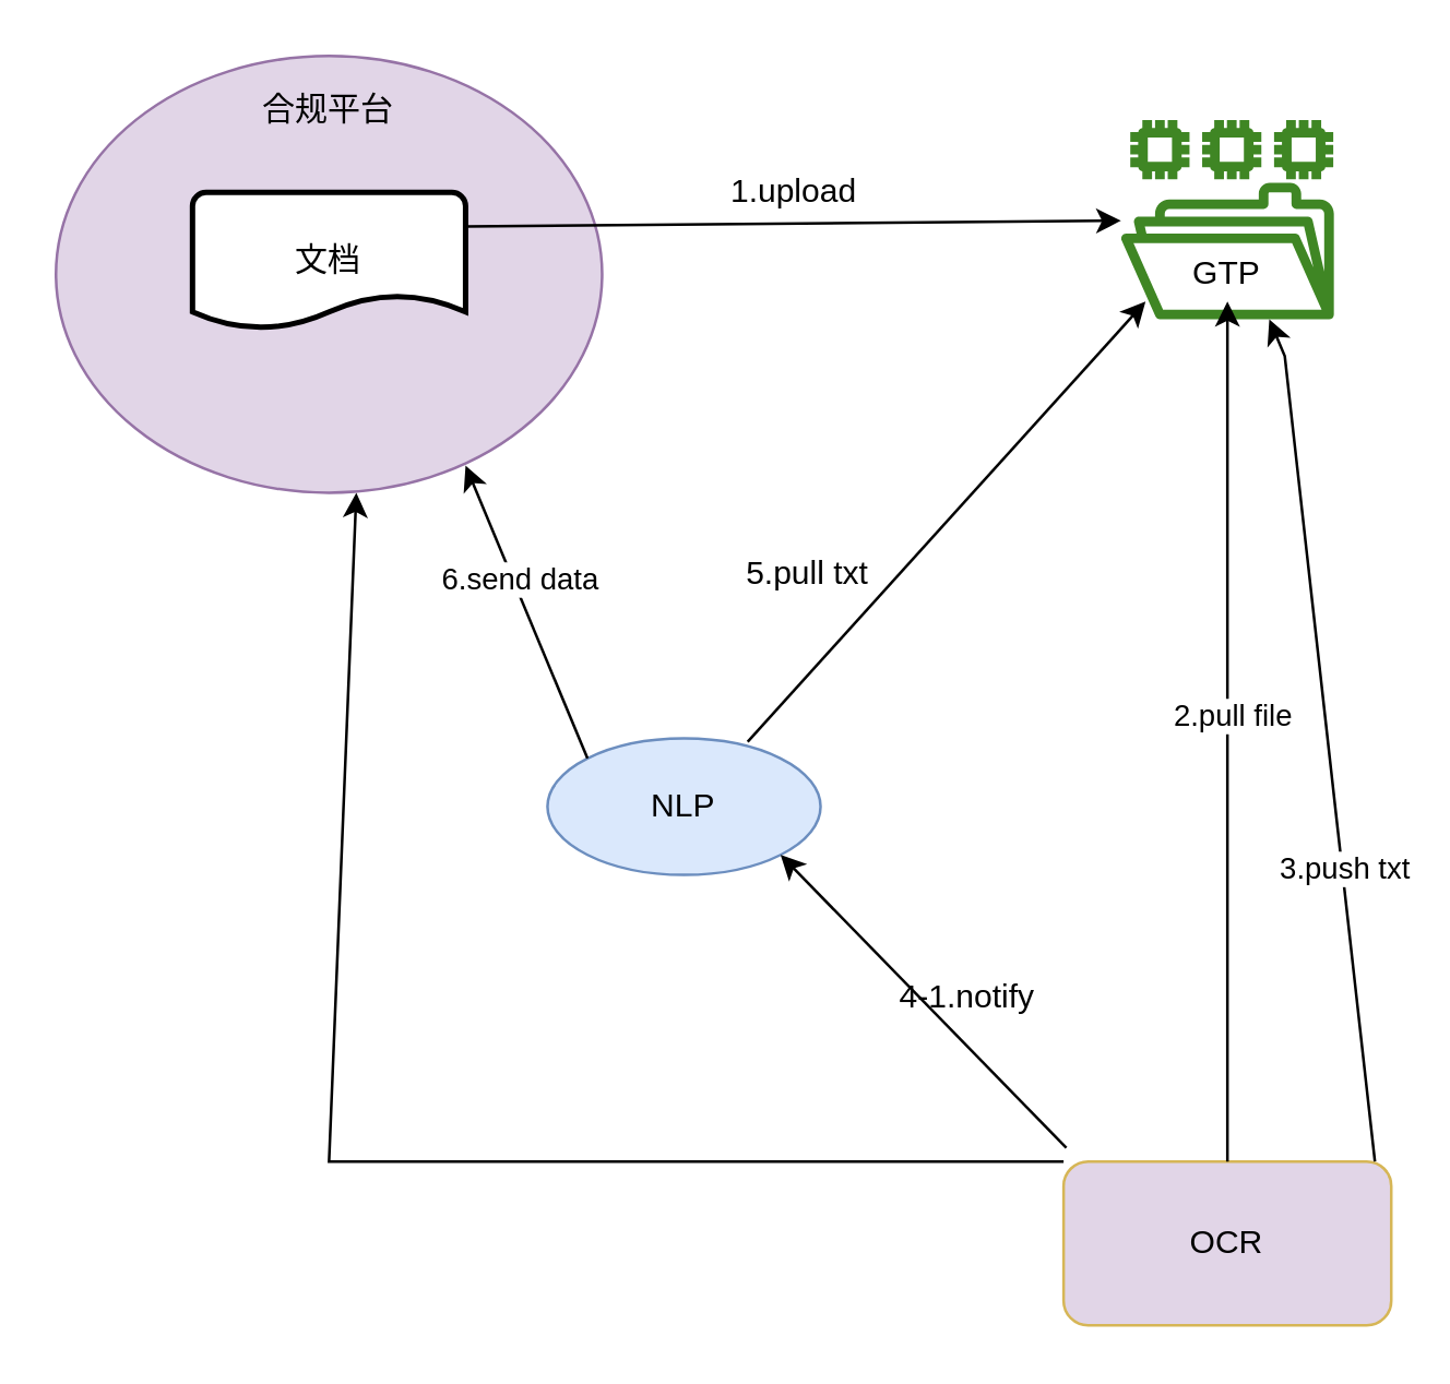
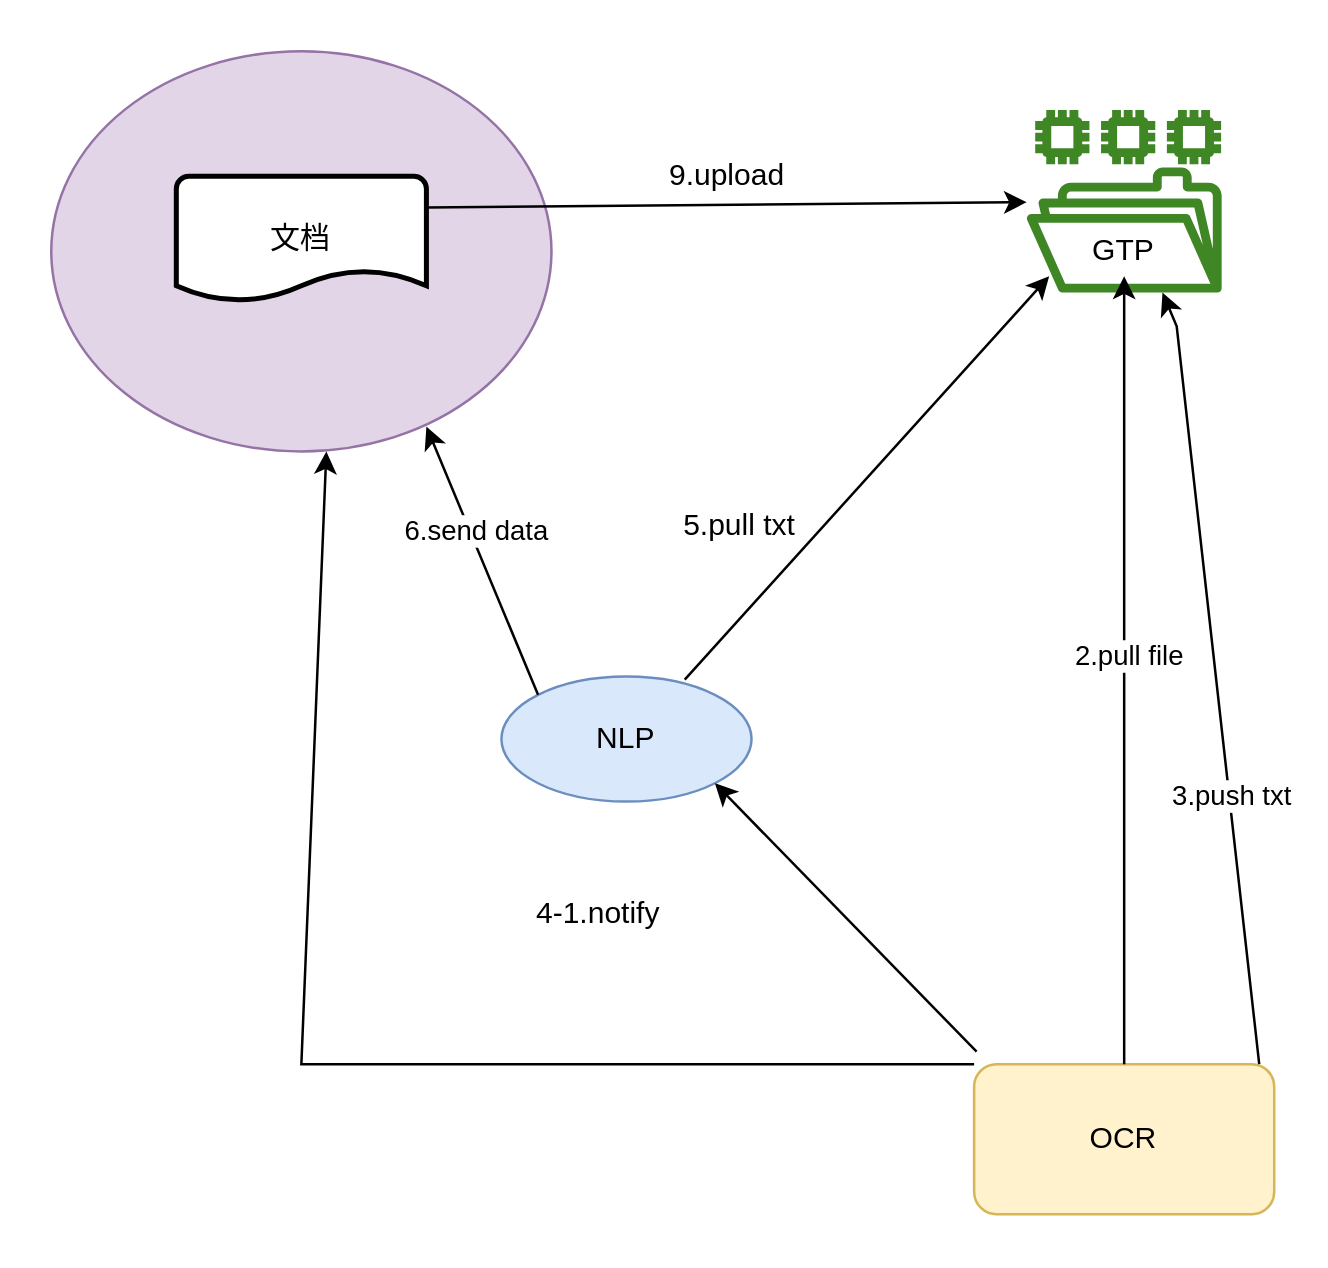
- <mxCell id="10" value="合规平台" style="text;html=1;strokeColor=none;fillColor=none;align=center;verticalAlign=middle;whiteSpace=wrap;rounded=0;" vertex="1" parent="1"><mxGeometry x="90" y="25" width="60" height="30" as="geometry" /></mxCell>
- <mxCell id="3" value="1.upload" style="text;html=1;align=center;verticalAlign=middle;resizable=0;points=[];autosize=1;strokeColor=none;fillColor=none;" vertex="1" parent="1"><mxGeometry x="255" y="55" width="70" height="30" as="geometry" /></mxCell>
+ <mxCell id="3" value="9.upload" style="text;html=1;align=center;verticalAlign=middle;resizable=0;points=[];autosize=1;strokeColor=none;fillColor=none;" vertex="1" parent="1"><mxGeometry x="255" y="55" width="70" height="30" as="geometry" /></mxCell>
- <mxCell id="13" value="4-1.notify" style="text;html=1;strokeColor=none;fillColor=none;align=center;verticalAlign=middle;whiteSpace=wrap;rounded=0;" vertex="1" parent="1"><mxGeometry x="324" y="350" width="60" height="30" as="geometry" /></mxCell>
+ <mxCell id="13" value="4-1.notify" style="text;html=1;strokeColor=none;fillColor=none;align=center;verticalAlign=middle;whiteSpace=wrap;rounded=0;" vertex="1" parent="1"><mxGeometry x="209" y="350" width="60" height="30" as="geometry" /></mxCell>
- <mxCell id="4" value="OCR" style="rounded=1;whiteSpace=wrap;html=1;fillColor=#e1d5e7;strokeColor=#d6b656;" vertex="1" parent="1"><mxGeometry x="389" y="425" width="120" height="60" as="geometry" /></mxCell>
+ <mxCell id="4" value="OCR" style="rounded=1;whiteSpace=wrap;html=1;fillColor=#fff2cc;strokeColor=#d6b656;" vertex="1" parent="1"><mxGeometry x="389" y="425" width="120" height="60" as="geometry" /></mxCell>
